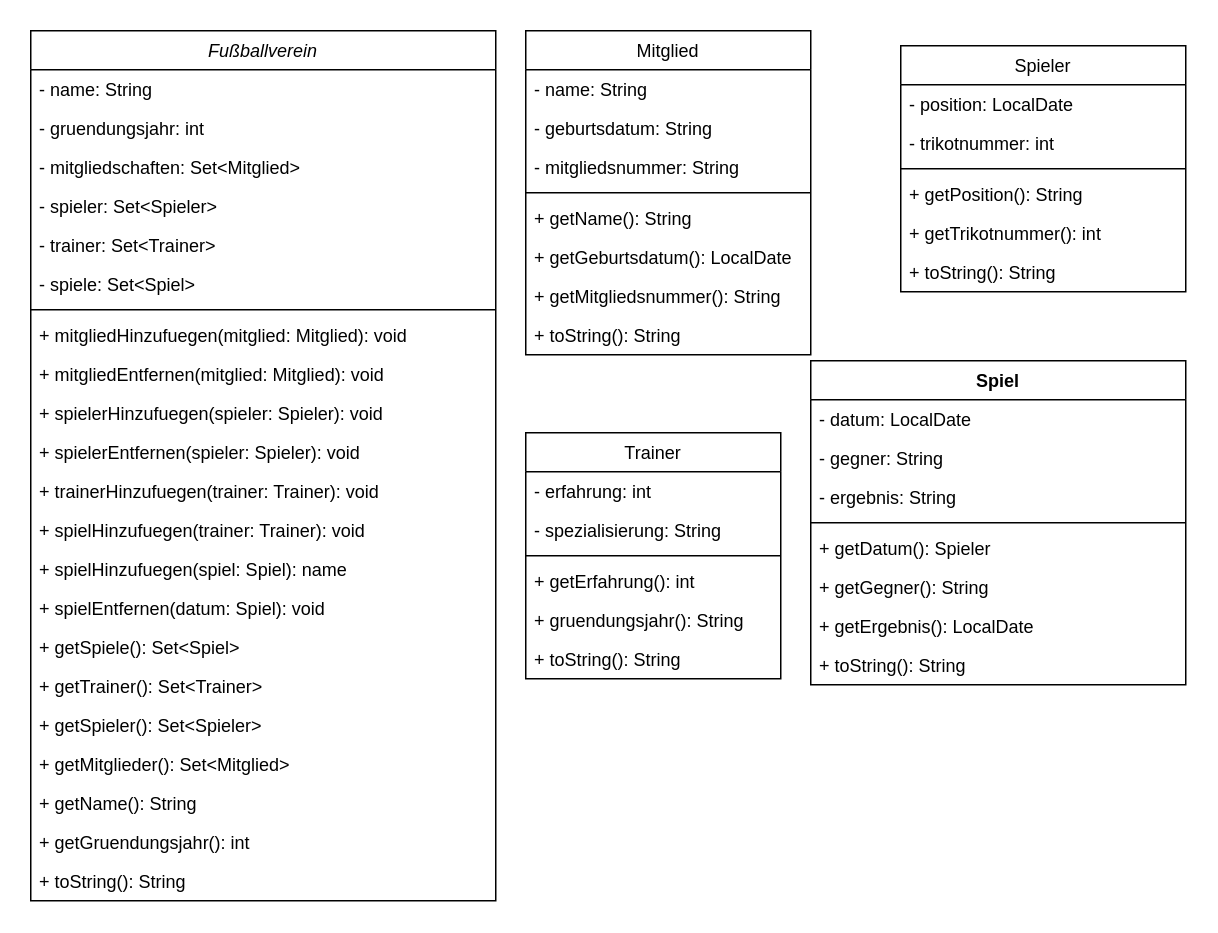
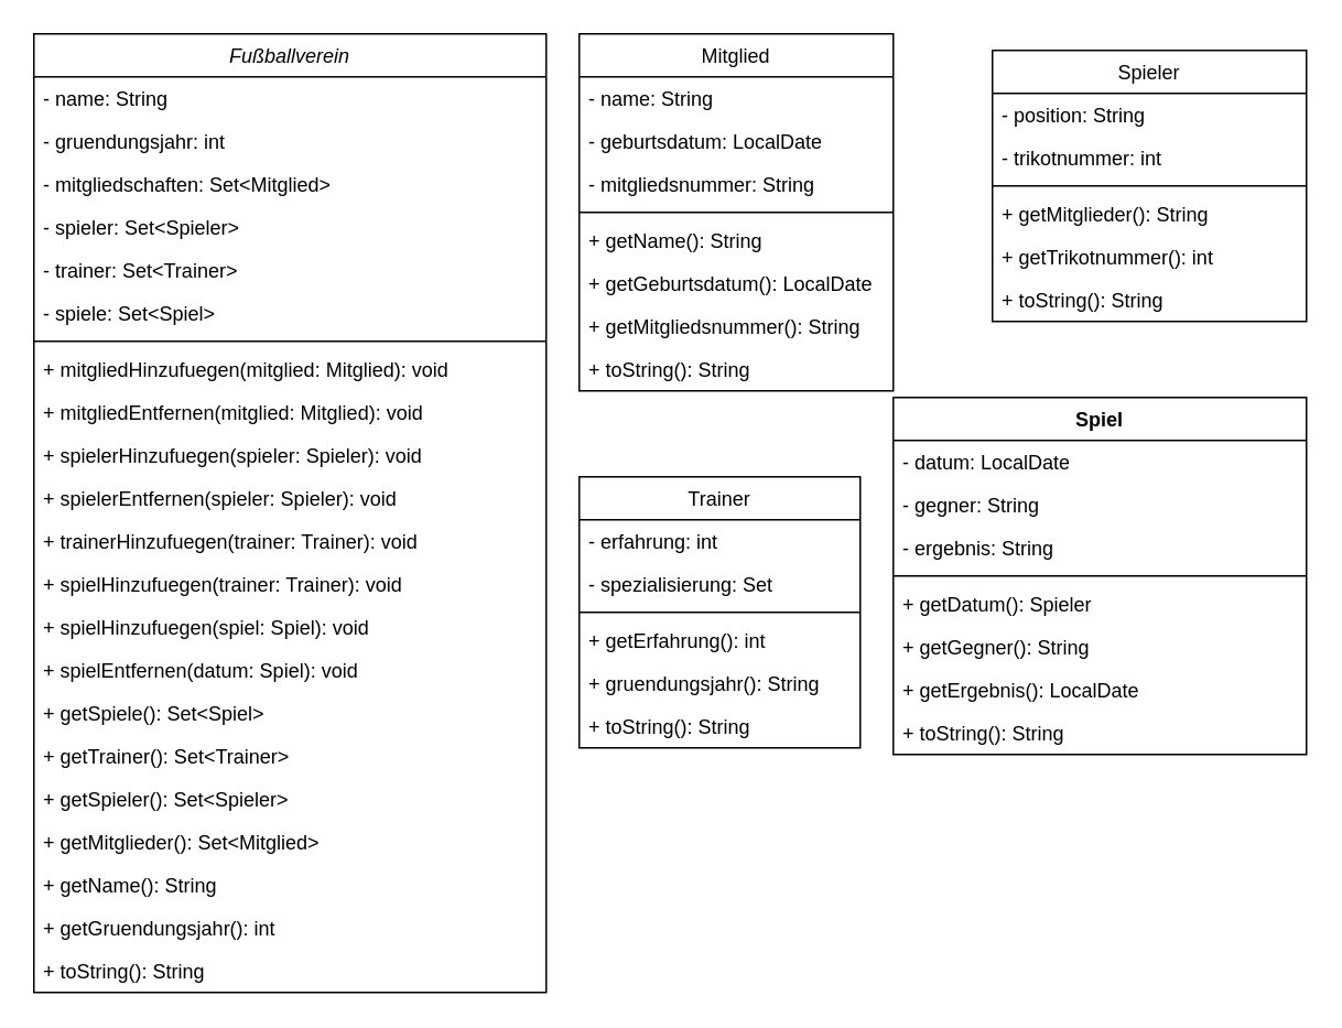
- <mxCell id="42" value="- position: LocalDate" style="text;align=left;verticalAlign=top;spacingLeft=4;spacingRight=4;overflow=hidden;rotatable=0;points=[[0,0.5],[1,0.5]];portConstraint=eastwest;" parent="41" vertex="1"><mxGeometry y="26" width="190" height="26" as="geometry" /></mxCell>
+ <mxCell id="42" value="- position: String" style="text;align=left;verticalAlign=top;spacingLeft=4;spacingRight=4;overflow=hidden;rotatable=0;points=[[0,0.5],[1,0.5]];portConstraint=eastwest;" parent="41" vertex="1"><mxGeometry y="26" width="190" height="26" as="geometry" /></mxCell>
- <mxCell id="34" value="- geburtsdatum: String" style="text;align=left;verticalAlign=top;spacingLeft=4;spacingRight=4;overflow=hidden;rotatable=0;points=[[0,0.5],[1,0.5]];portConstraint=eastwest;" parent="32" vertex="1"><mxGeometry y="52" width="190" height="26" as="geometry" /></mxCell>
+ <mxCell id="34" value="- geburtsdatum: LocalDate" style="text;align=left;verticalAlign=top;spacingLeft=4;spacingRight=4;overflow=hidden;rotatable=0;points=[[0,0.5],[1,0.5]];portConstraint=eastwest;" parent="32" vertex="1"><mxGeometry y="52" width="190" height="26" as="geometry" /></mxCell>
- <mxCell id="45" value="+ getPosition(): String" style="text;align=left;verticalAlign=top;spacingLeft=4;spacingRight=4;overflow=hidden;rotatable=0;points=[[0,0.5],[1,0.5]];portConstraint=eastwest;" parent="41" vertex="1"><mxGeometry y="86" width="190" height="26" as="geometry" /></mxCell>
+ <mxCell id="45" value="+ getMitglieder(): String" style="text;align=left;verticalAlign=top;spacingLeft=4;spacingRight=4;overflow=hidden;rotatable=0;points=[[0,0.5],[1,0.5]];portConstraint=eastwest;" parent="41" vertex="1"><mxGeometry y="86" width="190" height="26" as="geometry" /></mxCell>
- <mxCell id="27" value="- spezialisierung: String" style="text;align=left;verticalAlign=top;spacingLeft=4;spacingRight=4;overflow=hidden;rotatable=0;points=[[0,0.5],[1,0.5]];portConstraint=eastwest;rounded=0;shadow=0;html=0;" parent="25" vertex="1"><mxGeometry y="52" width="170" height="26" as="geometry" /></mxCell>
+ <mxCell id="27" value="- spezialisierung: Set" style="text;align=left;verticalAlign=top;spacingLeft=4;spacingRight=4;overflow=hidden;rotatable=0;points=[[0,0.5],[1,0.5]];portConstraint=eastwest;rounded=0;shadow=0;html=0;" parent="25" vertex="1"><mxGeometry y="52" width="170" height="26" as="geometry" /></mxCell>
- <mxCell id="16" value="+ spielHinzufuegen(spiel: Spiel): name" style="text;align=left;verticalAlign=top;spacingLeft=4;spacingRight=4;overflow=hidden;rotatable=0;points=[[0,0.5],[1,0.5]];portConstraint=eastwest;rounded=0;shadow=0;html=0;" parent="2" vertex="1"><mxGeometry y="346" width="310" height="26" as="geometry" /></mxCell>
+ <mxCell id="16" value="+ spielHinzufuegen(spiel: Spiel): void" style="text;align=left;verticalAlign=top;spacingLeft=4;spacingRight=4;overflow=hidden;rotatable=0;points=[[0,0.5],[1,0.5]];portConstraint=eastwest;rounded=0;shadow=0;html=0;" parent="2" vertex="1"><mxGeometry y="346" width="310" height="26" as="geometry" /></mxCell>
